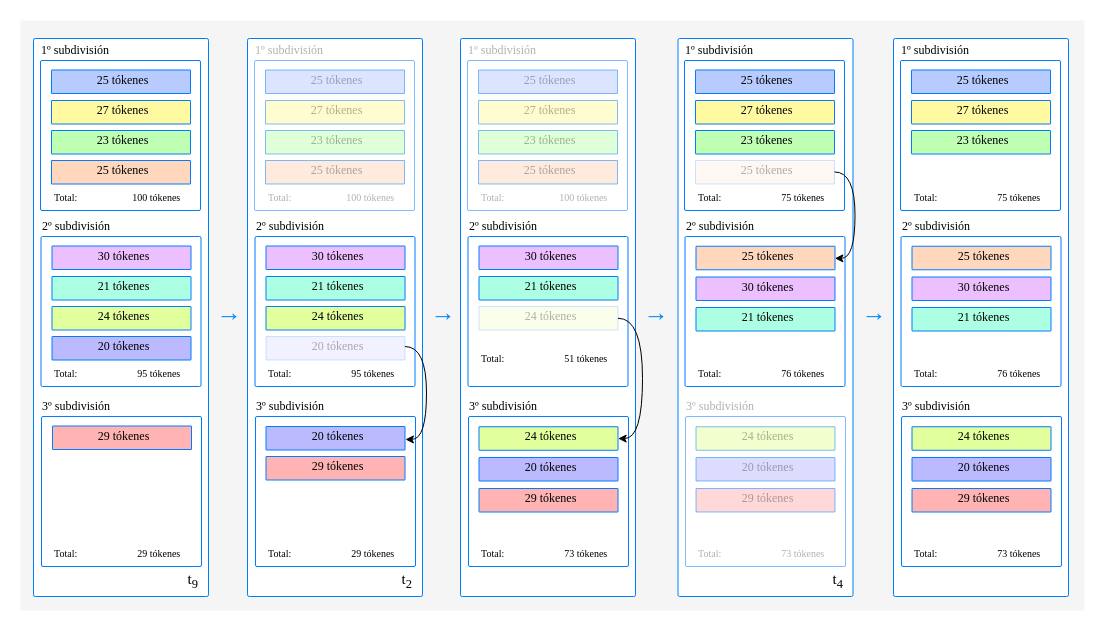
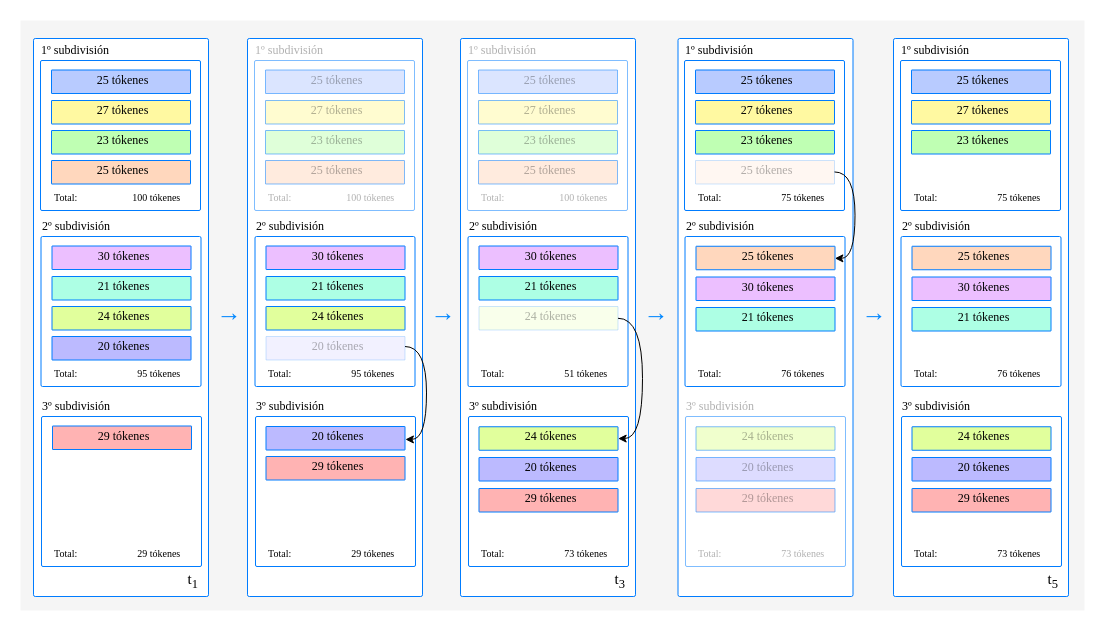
- <mxCell id="97" value="Total:&amp;nbsp;&amp;nbsp;&amp;nbsp;&amp;nbsp;&amp;nbsp;&amp;nbsp;&amp;nbsp;&amp;nbsp;&amp;nbsp;&amp;nbsp;&amp;nbsp;&amp;nbsp;&amp;nbsp;&amp;nbsp;&amp;nbsp;&amp;nbsp;&amp;nbsp;&amp;nbsp;&amp;nbsp;&amp;nbsp;&amp;nbsp;&amp;nbsp;&amp;nbsp; 51 tókenes" style="text;html=1;strokeColor=none;fillColor=none;align=left;verticalAlign=middle;whiteSpace=wrap;rounded=0;fontSize=10;fontFamily=Ubuntu;fontSource=https%3A%2F%2Ffonts.googleapis.com%2Fcss%3Ffamily%3DUbuntu;" vertex="1" parent="1"><mxGeometry x="478.5" y="348" width="135" height="20" as="geometry" /></mxCell>
+ <mxCell id="97" value="Total:&amp;nbsp;&amp;nbsp;&amp;nbsp;&amp;nbsp;&amp;nbsp;&amp;nbsp;&amp;nbsp;&amp;nbsp;&amp;nbsp;&amp;nbsp;&amp;nbsp;&amp;nbsp;&amp;nbsp;&amp;nbsp;&amp;nbsp;&amp;nbsp;&amp;nbsp;&amp;nbsp;&amp;nbsp;&amp;nbsp;&amp;nbsp;&amp;nbsp;&amp;nbsp; 51 tókenes" style="text;html=1;strokeColor=none;fillColor=none;align=left;verticalAlign=middle;whiteSpace=wrap;rounded=0;fontSize=10;fontFamily=Ubuntu;fontSource=https%3A%2F%2Ffonts.googleapis.com%2Fcss%3Ffamily%3DUbuntu;" vertex="1" parent="1"><mxGeometry x="478.5" y="363" width="135" height="20" as="geometry" /></mxCell>
- <mxCell id="13" value="&lt;font style=&quot;font-size: 15px&quot;&gt;t&lt;sub&gt;9&lt;/sub&gt;&lt;br&gt;&lt;/font&gt;" style="text;html=1;strokeColor=none;fillColor=none;align=right;verticalAlign=middle;whiteSpace=wrap;rounded=0;fontSize=10;fontFamily=Ubuntu;fontSource=https%3A%2F%2Ffonts.googleapis.com%2Fcss%3Ffamily%3DUbuntu;" vertex="1" parent="11"><mxGeometry x="32" y="532" width="135" height="20" as="geometry" /></mxCell>
+ <mxCell id="13" value="&lt;font style=&quot;font-size: 15px&quot;&gt;t&lt;sub&gt;1&lt;/sub&gt;&lt;br&gt;&lt;/font&gt;" style="text;html=1;strokeColor=none;fillColor=none;align=right;verticalAlign=middle;whiteSpace=wrap;rounded=0;fontSize=10;fontFamily=Ubuntu;fontSource=https%3A%2F%2Ffonts.googleapis.com%2Fcss%3Ffamily%3DUbuntu;" vertex="1" parent="11"><mxGeometry x="32" y="532" width="135" height="20" as="geometry" /></mxCell>
- <mxCell id="16" value="&lt;font style=&quot;font-size: 15px&quot;&gt;t&lt;sub&gt;2&lt;/sub&gt;&lt;br&gt;&lt;/font&gt;" style="text;html=1;strokeColor=none;fillColor=none;align=right;verticalAlign=middle;whiteSpace=wrap;rounded=0;fontSize=10;fontFamily=Ubuntu;fontSource=https%3A%2F%2Ffonts.googleapis.com%2Fcss%3Ffamily%3DUbuntu;" vertex="1" parent="14"><mxGeometry x="32" y="532" width="135" height="20" as="geometry" /></mxCell>
+ <mxCell id="10" value="&lt;font style=&quot;font-size: 15px&quot;&gt;t&lt;sub&gt;3&lt;/sub&gt;&lt;br&gt;&lt;/font&gt;" style="text;html=1;strokeColor=none;fillColor=none;align=right;verticalAlign=middle;whiteSpace=wrap;rounded=0;fontSize=10;fontFamily=Ubuntu;fontSource=https%3A%2F%2Ffonts.googleapis.com%2Fcss%3Ffamily%3DUbuntu;" vertex="1" parent="1"><mxGeometry x="492" y="570" width="135" height="20" as="geometry" /></mxCell>
- <mxCell id="8" value="&lt;font style=&quot;font-size: 15px&quot;&gt;t&lt;sub&gt;4&lt;/sub&gt;&lt;br&gt;&lt;/font&gt;" style="text;html=1;strokeColor=none;fillColor=none;align=right;verticalAlign=middle;whiteSpace=wrap;rounded=0;fontSize=10;fontFamily=Ubuntu;fontSource=https%3A%2F%2Ffonts.googleapis.com%2Fcss%3Ffamily%3DUbuntu;" vertex="1" parent="6"><mxGeometry x="32" y="532" width="135" height="20" as="geometry" /></mxCell>
+ <mxCell id="5" value="&lt;font style=&quot;font-size: 15px&quot;&gt;t&lt;sub&gt;5&lt;/sub&gt;&lt;/font&gt;" style="text;html=1;strokeColor=none;fillColor=none;align=right;verticalAlign=middle;whiteSpace=wrap;rounded=0;fontSize=10;fontFamily=Ubuntu;fontSource=https%3A%2F%2Ffonts.googleapis.com%2Fcss%3Ffamily%3DUbuntu;" vertex="1" parent="3"><mxGeometry x="32" y="532" width="135" height="20" as="geometry" /></mxCell>
